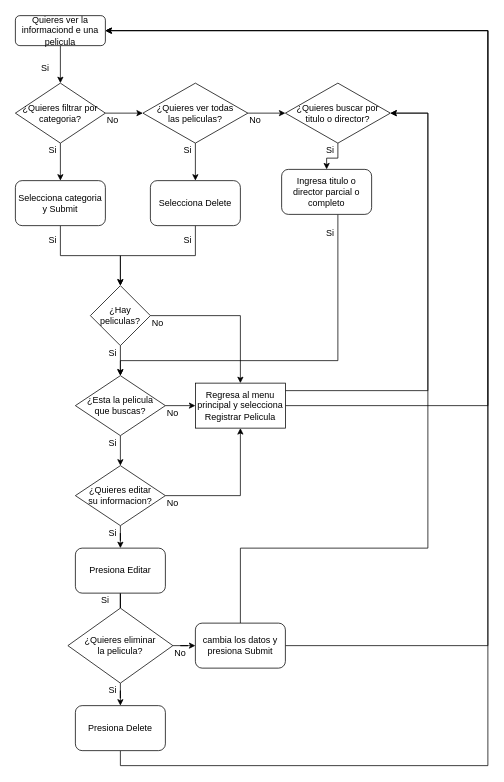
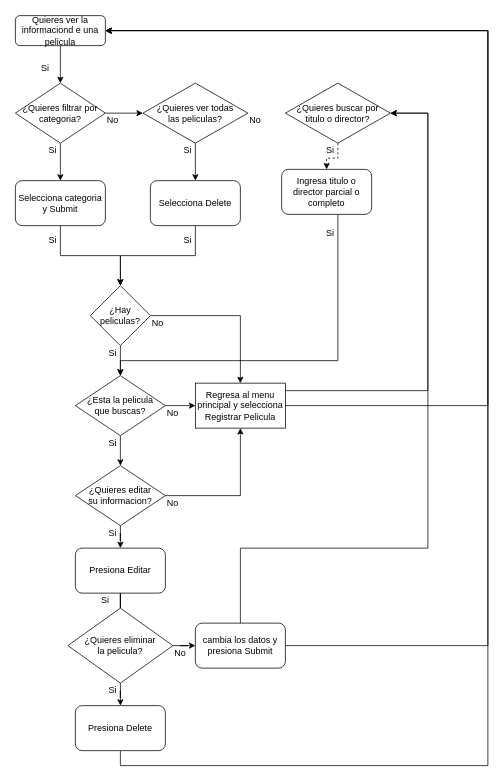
- <mxCell id="14" style="edgeStyle=orthogonalEdgeStyle;rounded=0;orthogonalLoop=1;jettySize=auto;html=1;entryX=0;entryY=0.5;entryDx=0;entryDy=0;" edge="1" parent="1" source="15" target="10"><mxGeometry relative="1" as="geometry" /></mxCell>
- <mxCell id="9" style="edgeStyle=orthogonalEdgeStyle;rounded=0;orthogonalLoop=1;jettySize=auto;html=1;entryX=0.5;entryY=0;entryDx=0;entryDy=0;" edge="1" parent="1" source="10" target="12"><mxGeometry relative="1" as="geometry" /></mxCell>
+ <mxCell id="9" style="edgeStyle=orthogonalEdgeStyle;rounded=0;orthogonalLoop=1;jettySize=auto;html=1;entryX=0.5;entryY=0;entryDx=0;entryDy=0;dashed=1;" edge="1" parent="1" source="10" target="12"><mxGeometry relative="1" as="geometry" /></mxCell>
